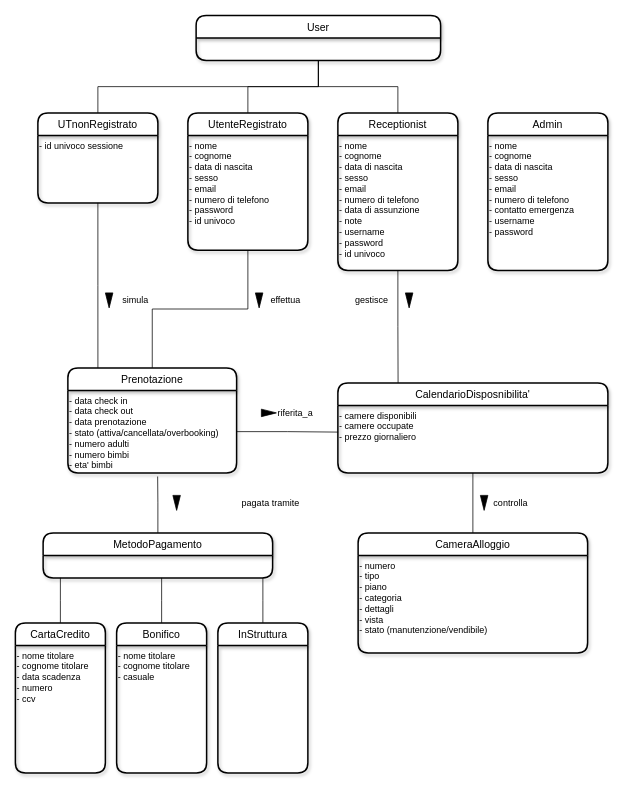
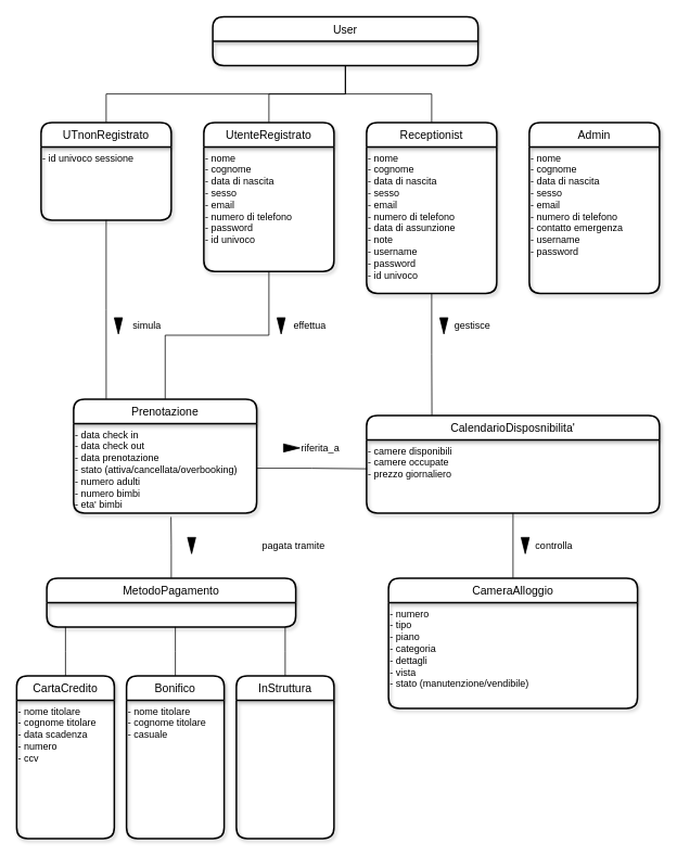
- <mxCell id="39" value="gestisce" style="text;html=1;align=center;verticalAlign=middle;resizable=0;points=[];autosize=1;strokeColor=none;fillColor=none;" vertex="1" parent="1"><mxGeometry x="465" y="390" width="60" height="20" as="geometry" /></mxCell>
+ <mxCell id="39" value="gestisce" style="text;html=1;align=center;verticalAlign=middle;resizable=0;points=[];autosize=1;strokeColor=none;fillColor=none;" vertex="1" parent="1"><mxGeometry x="550" y="390" width="60" height="20" as="geometry" /></mxCell>
